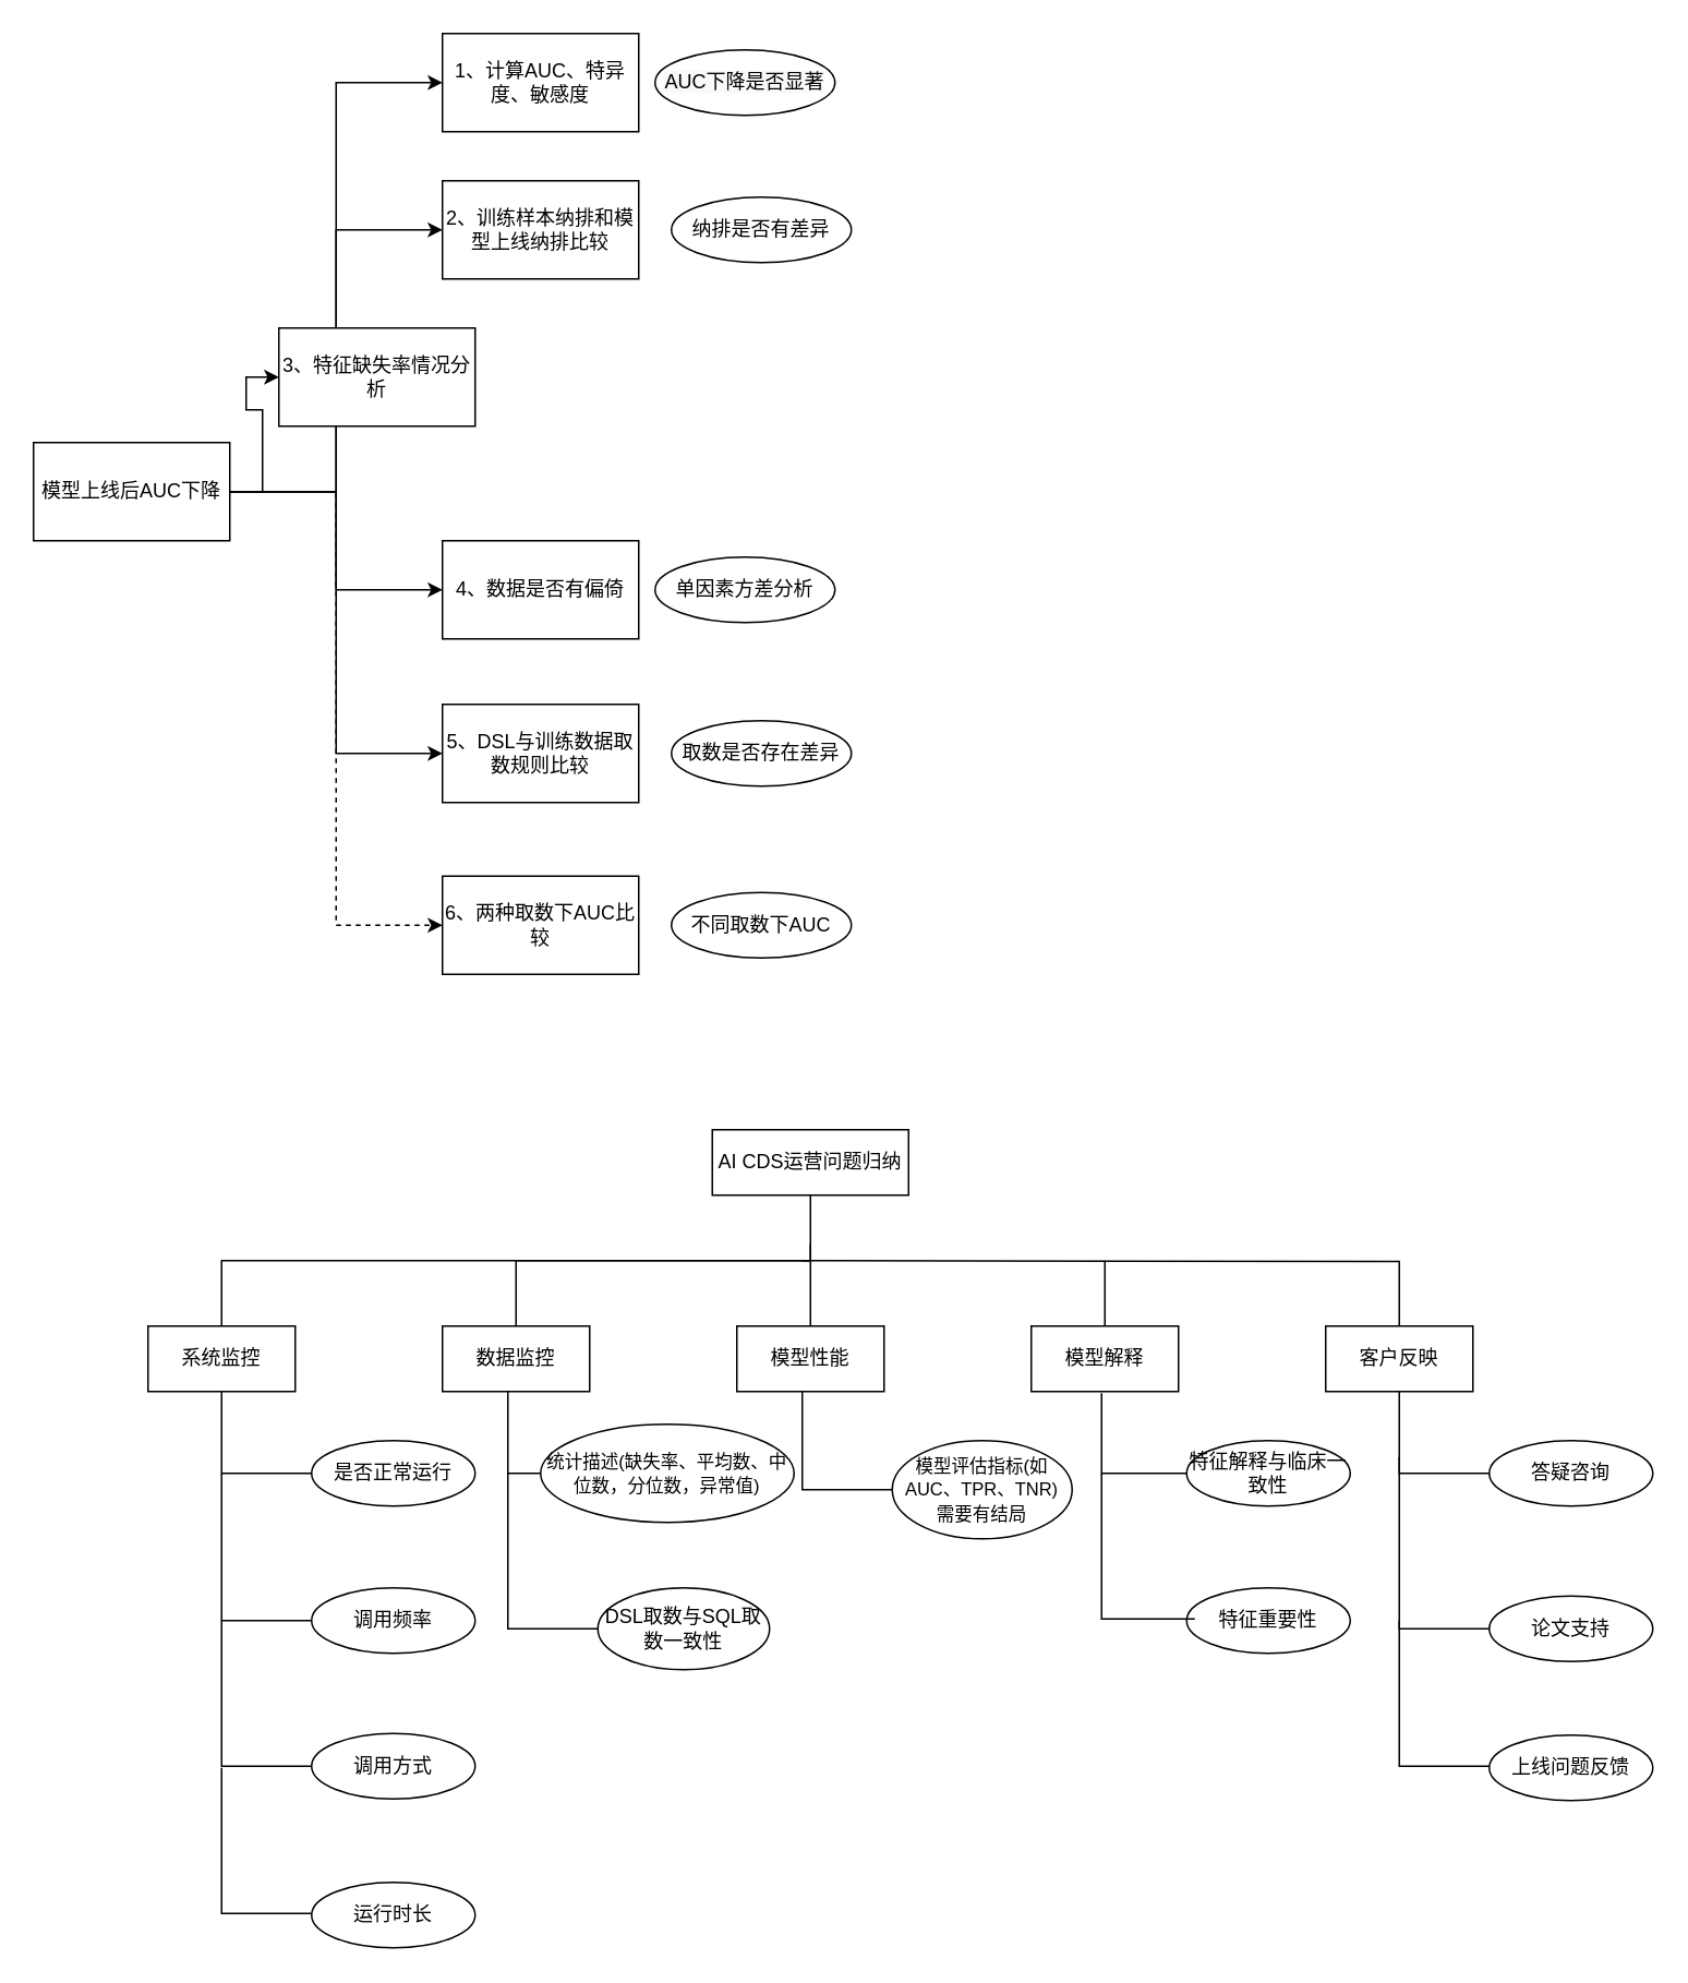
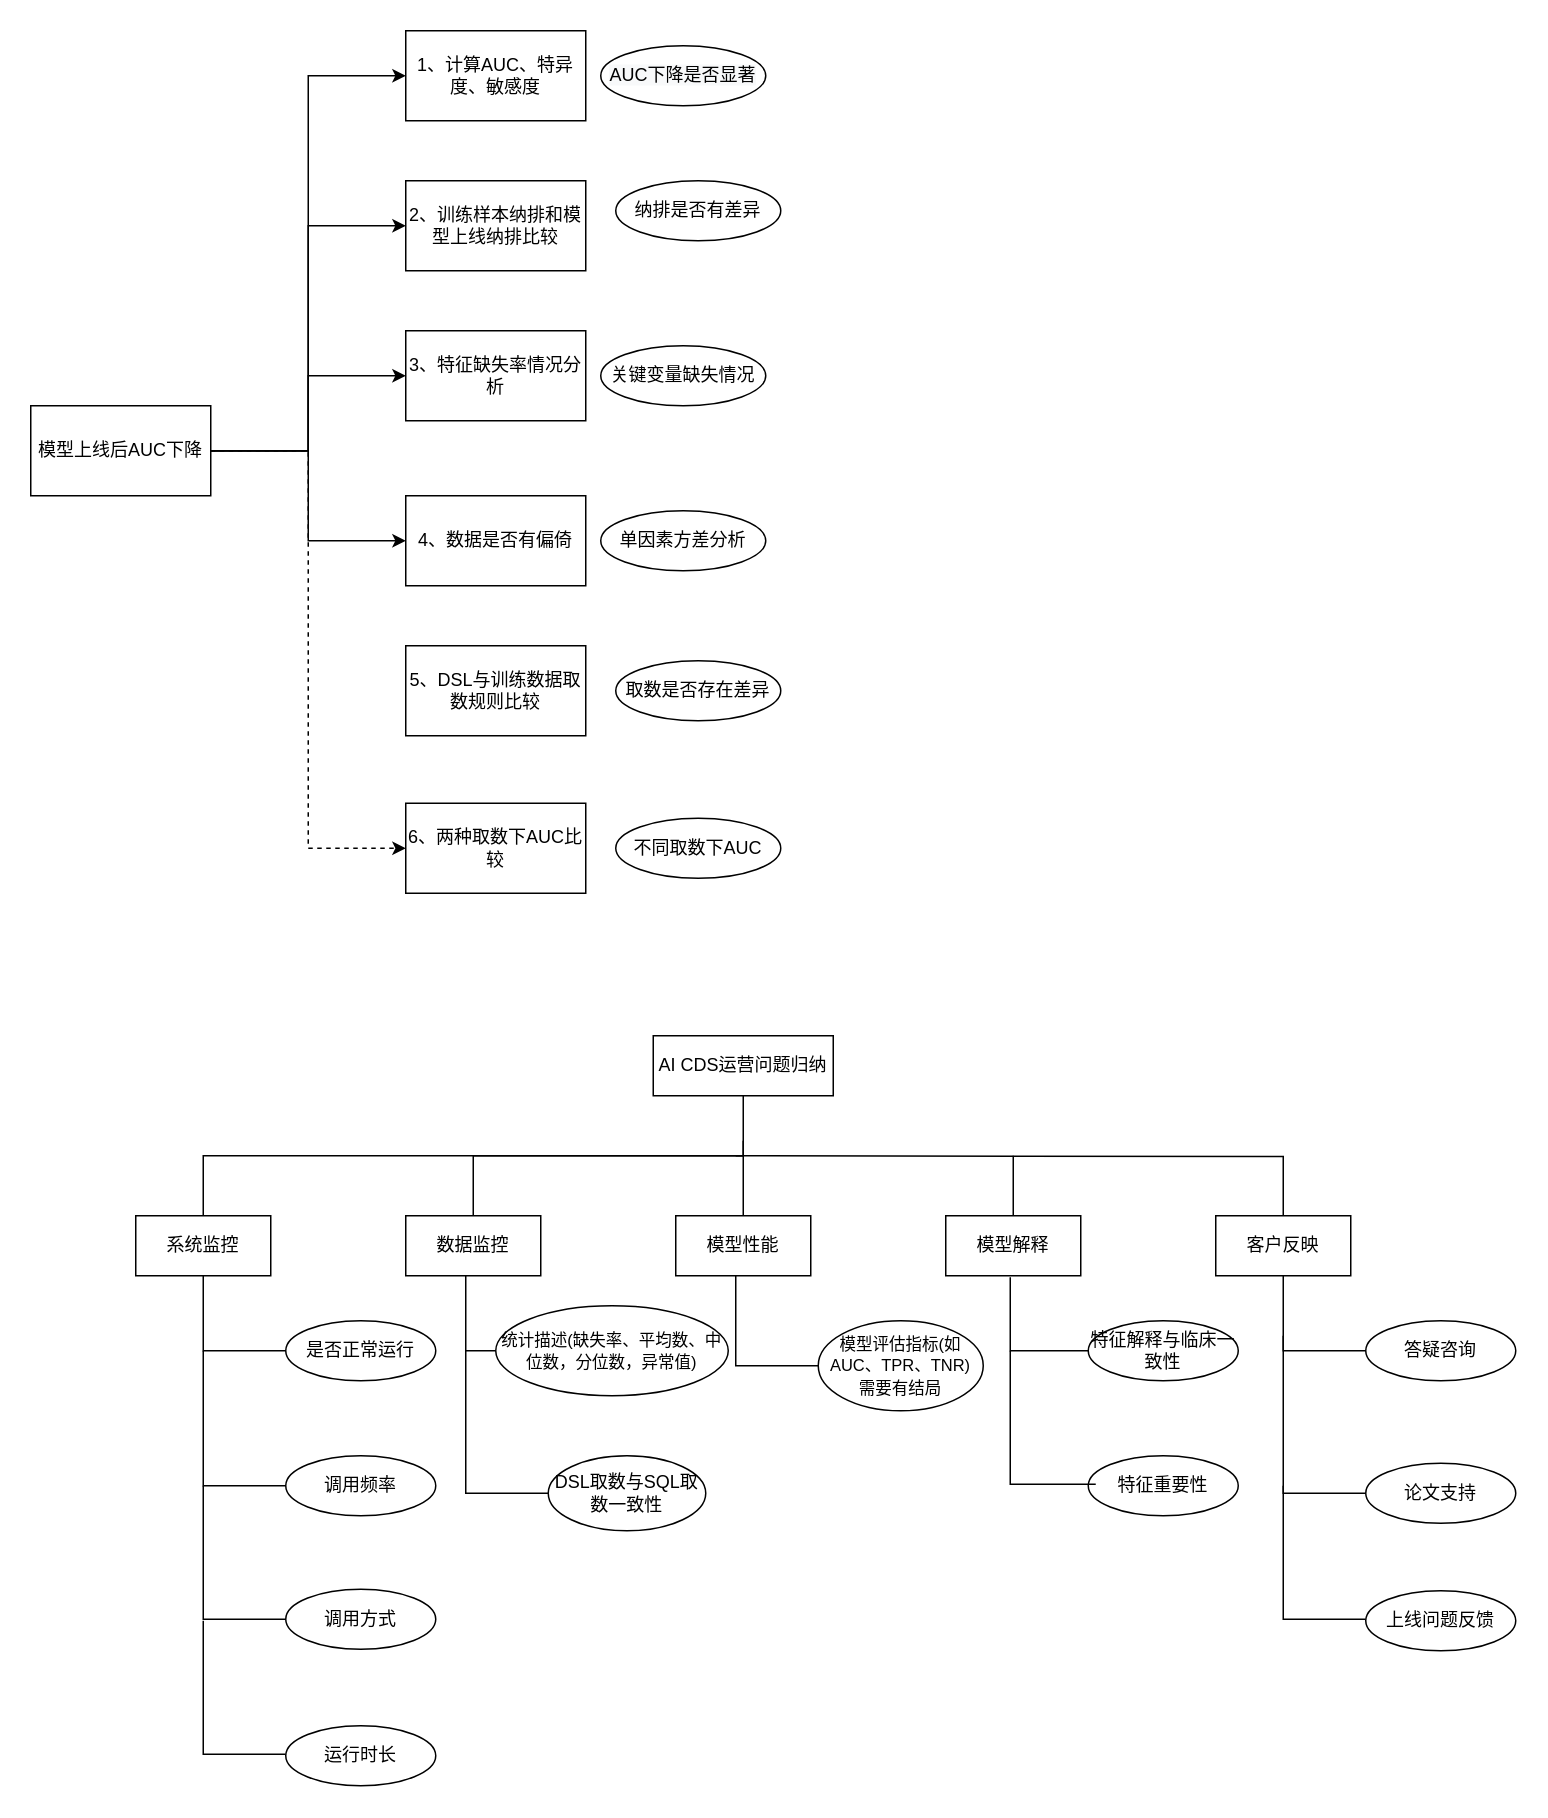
- <mxCell id="14" value="2、训练样本纳排和模型上线纳排比较" style="rounded=0;whiteSpace=wrap;html=1;" parent="1" vertex="1"><mxGeometry x="270" y="110" width="120" height="60" as="geometry" /></mxCell>
+ <mxCell id="14" value="2、训练样本纳排和模型上线纳排比较" style="rounded=0;whiteSpace=wrap;html=1;" parent="1" vertex="1"><mxGeometry x="270" y="120" width="120" height="60" as="geometry" /></mxCell>
- <mxCell id="9" value="3、特征缺失率情况分析" style="rounded=0;whiteSpace=wrap;html=1;" parent="1" vertex="1"><mxGeometry x="170" y="200" width="120" height="60" as="geometry" /></mxCell>
+ <mxCell id="9" value="3、特征缺失率情况分析" style="rounded=0;whiteSpace=wrap;html=1;" parent="1" vertex="1"><mxGeometry x="270" y="220" width="120" height="60" as="geometry" /></mxCell>
+ <mxCell id="17" value="&lt;font face=&quot;helvetica&quot;&gt;关键变量缺失情况&lt;/font&gt;" style="ellipse;whiteSpace=wrap;html=1;" parent="1" vertex="1"><mxGeometry x="400" y="230" width="110" height="40" as="geometry" /></mxCell>
- <mxCell id="5" style="edgeStyle=orthogonalEdgeStyle;rounded=0;orthogonalLoop=1;jettySize=auto;html=1;entryX=0;entryY=0.5;entryDx=0;entryDy=0;" parent="1" source="8" target="11" edge="1"><mxGeometry relative="1" as="geometry"><mxPoint x="220" y="440" as="targetPoint" /></mxGeometry></mxCell>
